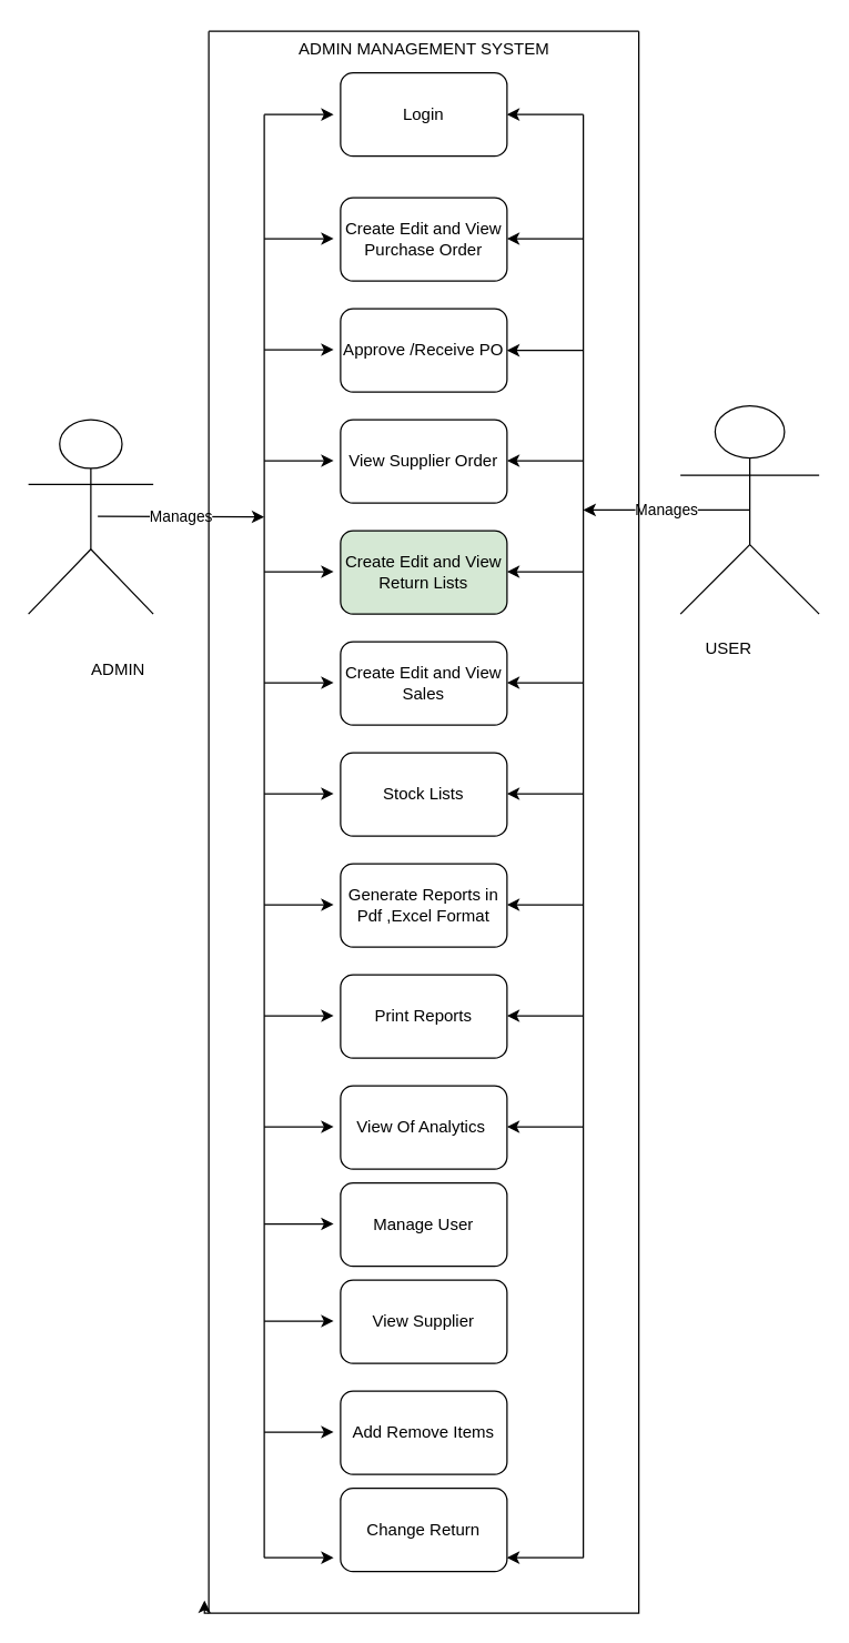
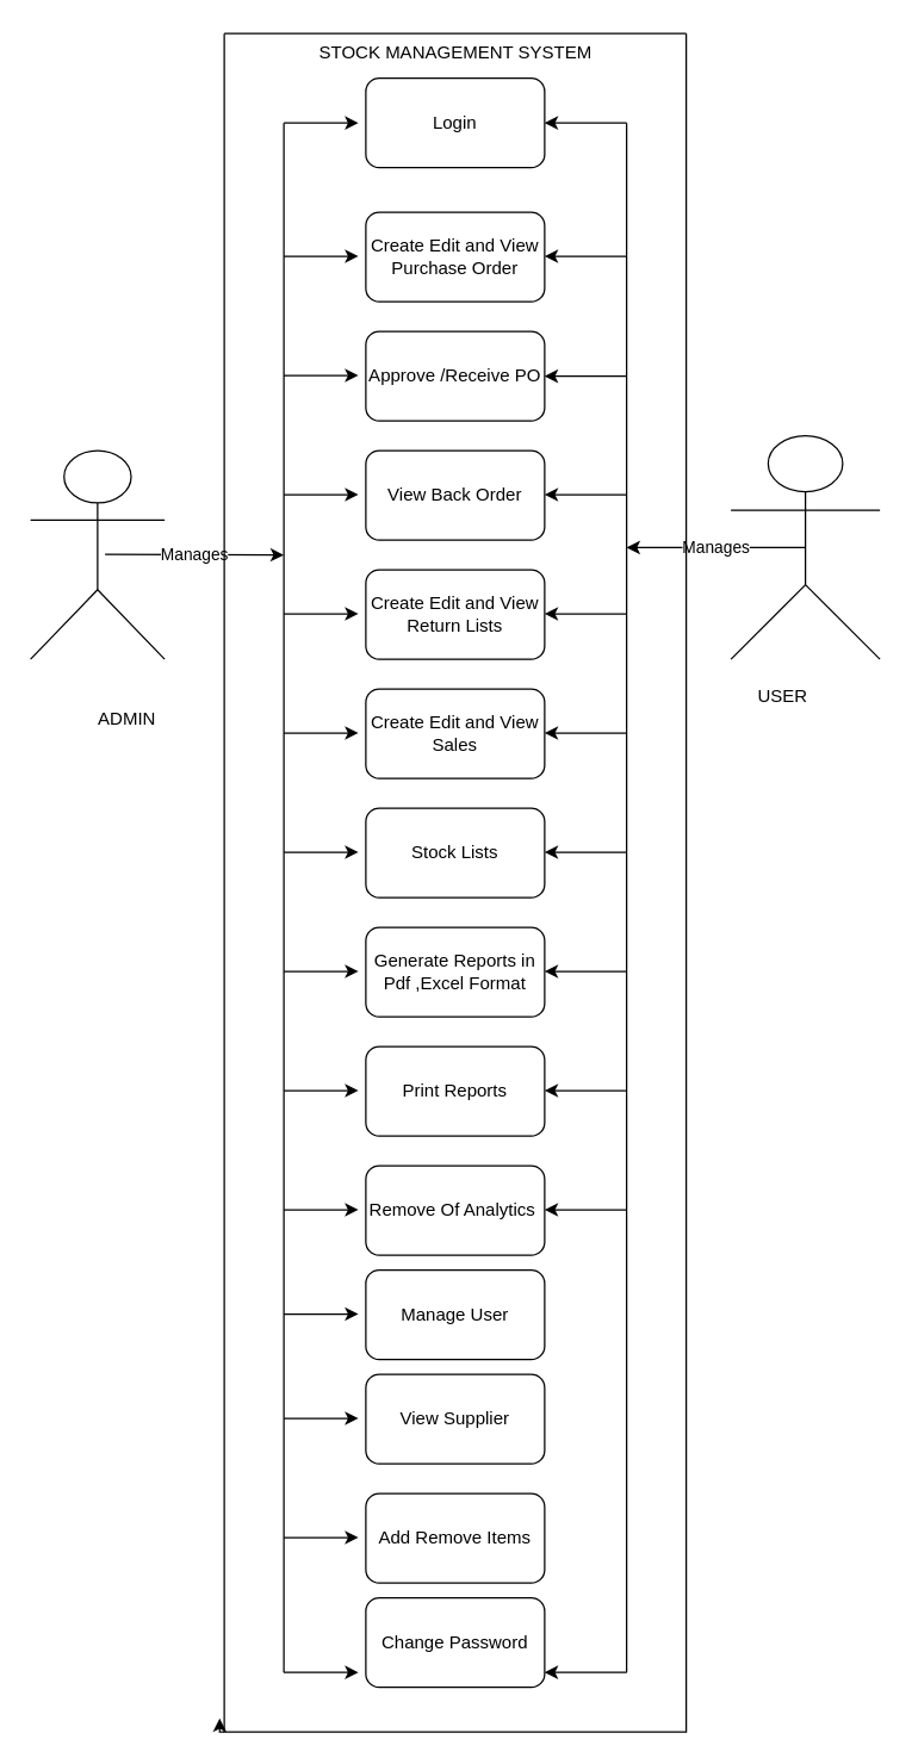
- <mxCell id="50" value="ADMIN MANAGEMENT SYSTEM" style="text;html=1;align=center;verticalAlign=middle;resizable=0;points=[];autosize=1;strokeColor=none;fillColor=none;" vertex="1" parent="48"><mxGeometry x="50" y="-2" width="210" height="30" as="geometry" /></mxCell>
+ <mxCell id="50" value="STOCK MANAGEMENT SYSTEM" style="text;html=1;align=center;verticalAlign=middle;resizable=0;points=[];autosize=1;strokeColor=none;fillColor=none;" vertex="1" parent="48"><mxGeometry x="50" y="-2" width="210" height="30" as="geometry" /></mxCell>
- <mxCell id="6" value="View Supplier Order" style="rounded=1;whiteSpace=wrap;html=1;" vertex="1" parent="1"><mxGeometry x="245" y="302" width="120" height="60" as="geometry" /></mxCell>
+ <mxCell id="6" value="View Back Order" style="rounded=1;whiteSpace=wrap;html=1;" vertex="1" parent="1"><mxGeometry x="245" y="302" width="120" height="60" as="geometry" /></mxCell>
- <mxCell id="7" value="Create Edit and View Return Lists" style="rounded=1;whiteSpace=wrap;html=1;fillColor=#d5e8d4;" vertex="1" parent="1"><mxGeometry x="245" y="382" width="120" height="60" as="geometry" /></mxCell>
+ <mxCell id="7" value="Create Edit and View Return Lists" style="rounded=1;whiteSpace=wrap;html=1;" vertex="1" parent="1"><mxGeometry x="245" y="382" width="120" height="60" as="geometry" /></mxCell>
- <mxCell id="12" value="View Of Analytics&amp;nbsp;" style="rounded=1;whiteSpace=wrap;html=1;" vertex="1" parent="1"><mxGeometry x="245" y="782" width="120" height="60" as="geometry" /></mxCell>
+ <mxCell id="12" value="Remove Of Analytics&amp;nbsp;" style="rounded=1;whiteSpace=wrap;html=1;" vertex="1" parent="1"><mxGeometry x="245" y="782" width="120" height="60" as="geometry" /></mxCell>
- <mxCell id="15" value="Change Return" style="rounded=1;whiteSpace=wrap;html=1;" vertex="1" parent="1"><mxGeometry x="245" y="1072" width="120" height="60" as="geometry" /></mxCell>
+ <mxCell id="15" value="Change Password" style="rounded=1;whiteSpace=wrap;html=1;" vertex="1" parent="1"><mxGeometry x="245" y="1072" width="120" height="60" as="geometry" /></mxCell>
